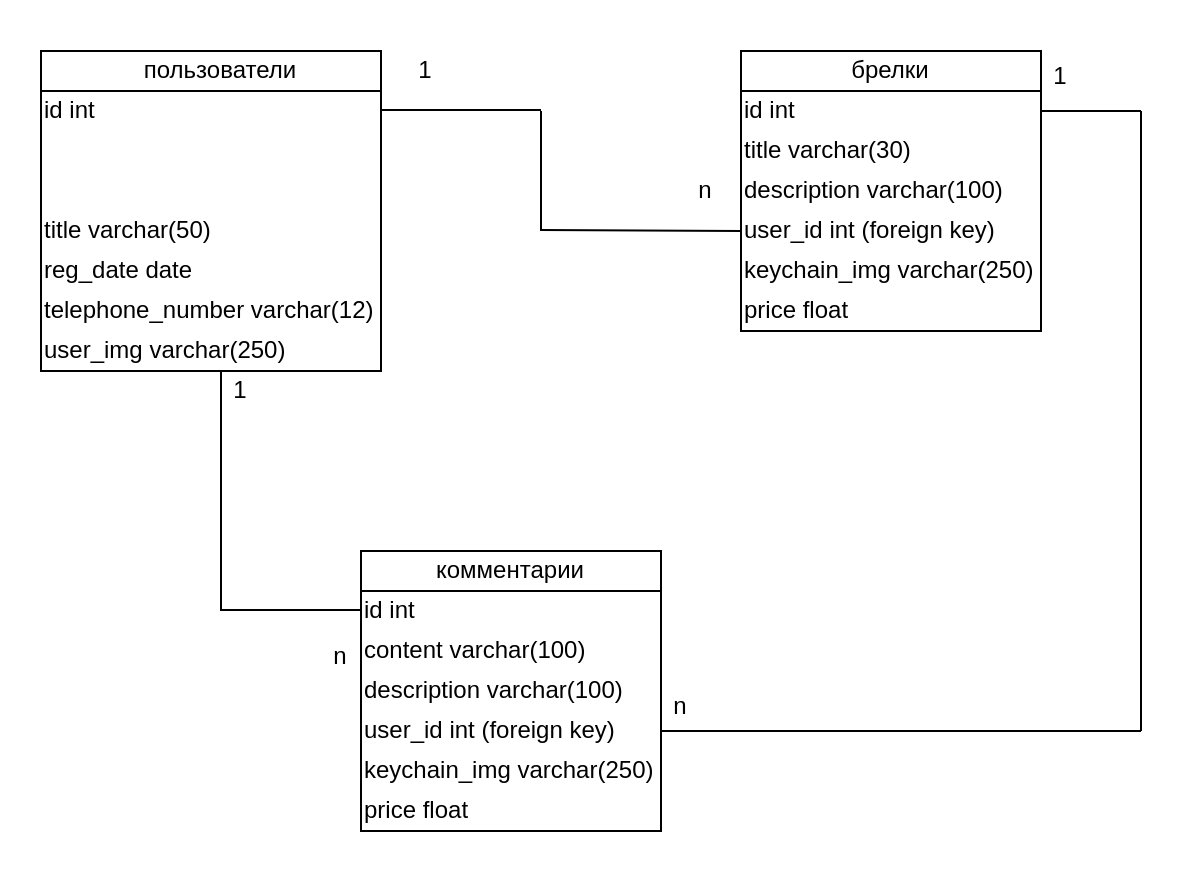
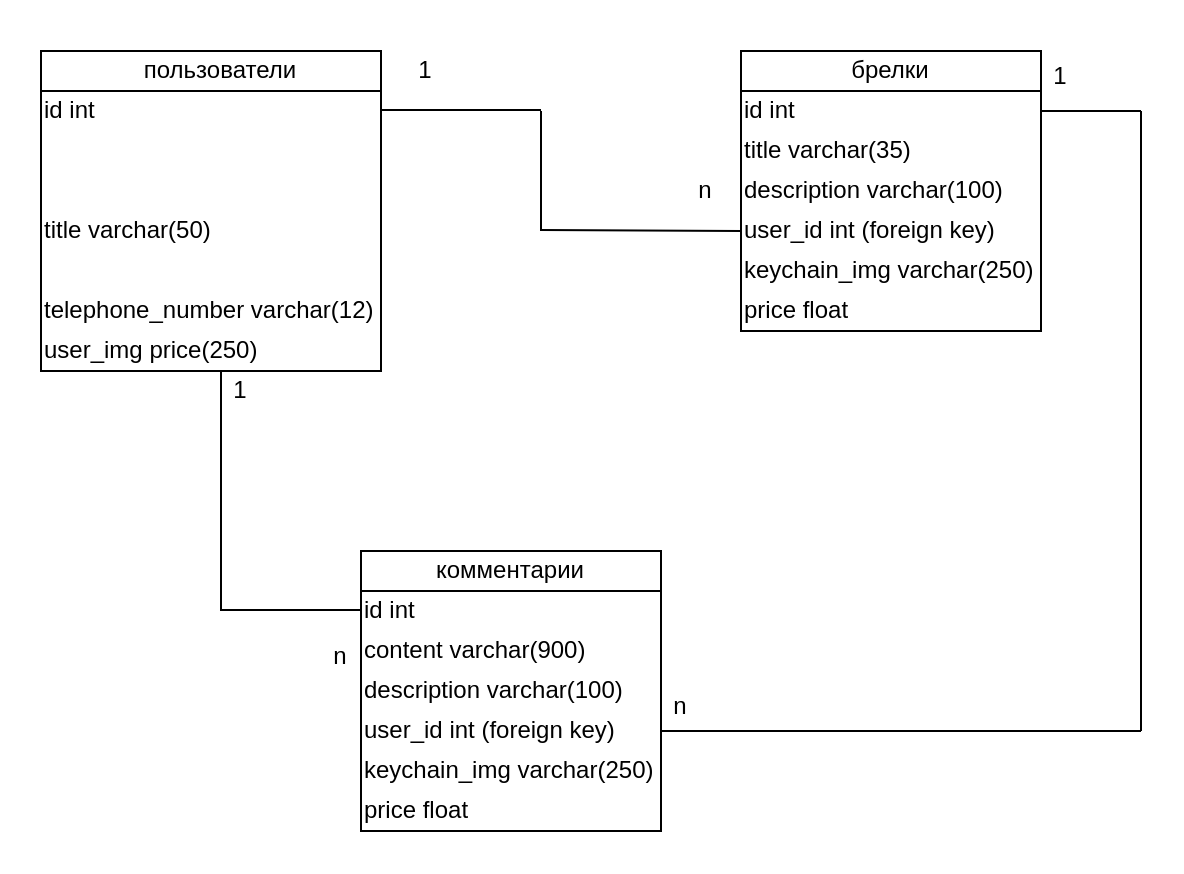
- <mxCell id="14" value="title varchar(30)" style="text;html=1;strokeColor=none;fillColor=none;align=left;verticalAlign=middle;whiteSpace=wrap;rounded=0;" vertex="1" parent="1"><mxGeometry x="370" y="65" width="150" height="20" as="geometry" /></mxCell>
+ <mxCell id="14" value="title varchar(35)" style="text;html=1;strokeColor=none;fillColor=none;align=left;verticalAlign=middle;whiteSpace=wrap;rounded=0;" vertex="1" parent="1"><mxGeometry x="370" y="65" width="150" height="20" as="geometry" /></mxCell>
- <mxCell id="7" value="reg_date date" style="text;html=1;strokeColor=none;fillColor=none;align=left;verticalAlign=middle;whiteSpace=wrap;rounded=0;" vertex="1" parent="1"><mxGeometry x="20" y="125" width="130" height="20" as="geometry" /></mxCell>
- <mxCell id="9" value="user_img varchar(250)" style="text;html=1;strokeColor=none;fillColor=none;align=left;verticalAlign=middle;whiteSpace=wrap;rounded=0;" vertex="1" parent="1"><mxGeometry x="20" y="165" width="180" height="20" as="geometry" /></mxCell>
+ <mxCell id="9" value="user_img price(250)" style="text;html=1;strokeColor=none;fillColor=none;align=left;verticalAlign=middle;whiteSpace=wrap;rounded=0;" vertex="1" parent="1"><mxGeometry x="20" y="165" width="180" height="20" as="geometry" /></mxCell>
- <mxCell id="23" value="content varchar(100)" style="text;html=1;strokeColor=none;fillColor=none;align=left;verticalAlign=middle;whiteSpace=wrap;rounded=0;" vertex="1" parent="1"><mxGeometry x="180" y="315" width="150" height="20" as="geometry" /></mxCell>
+ <mxCell id="23" value="content varchar(900)" style="text;html=1;strokeColor=none;fillColor=none;align=left;verticalAlign=middle;whiteSpace=wrap;rounded=0;" vertex="1" parent="1"><mxGeometry x="180" y="315" width="150" height="20" as="geometry" /></mxCell>
